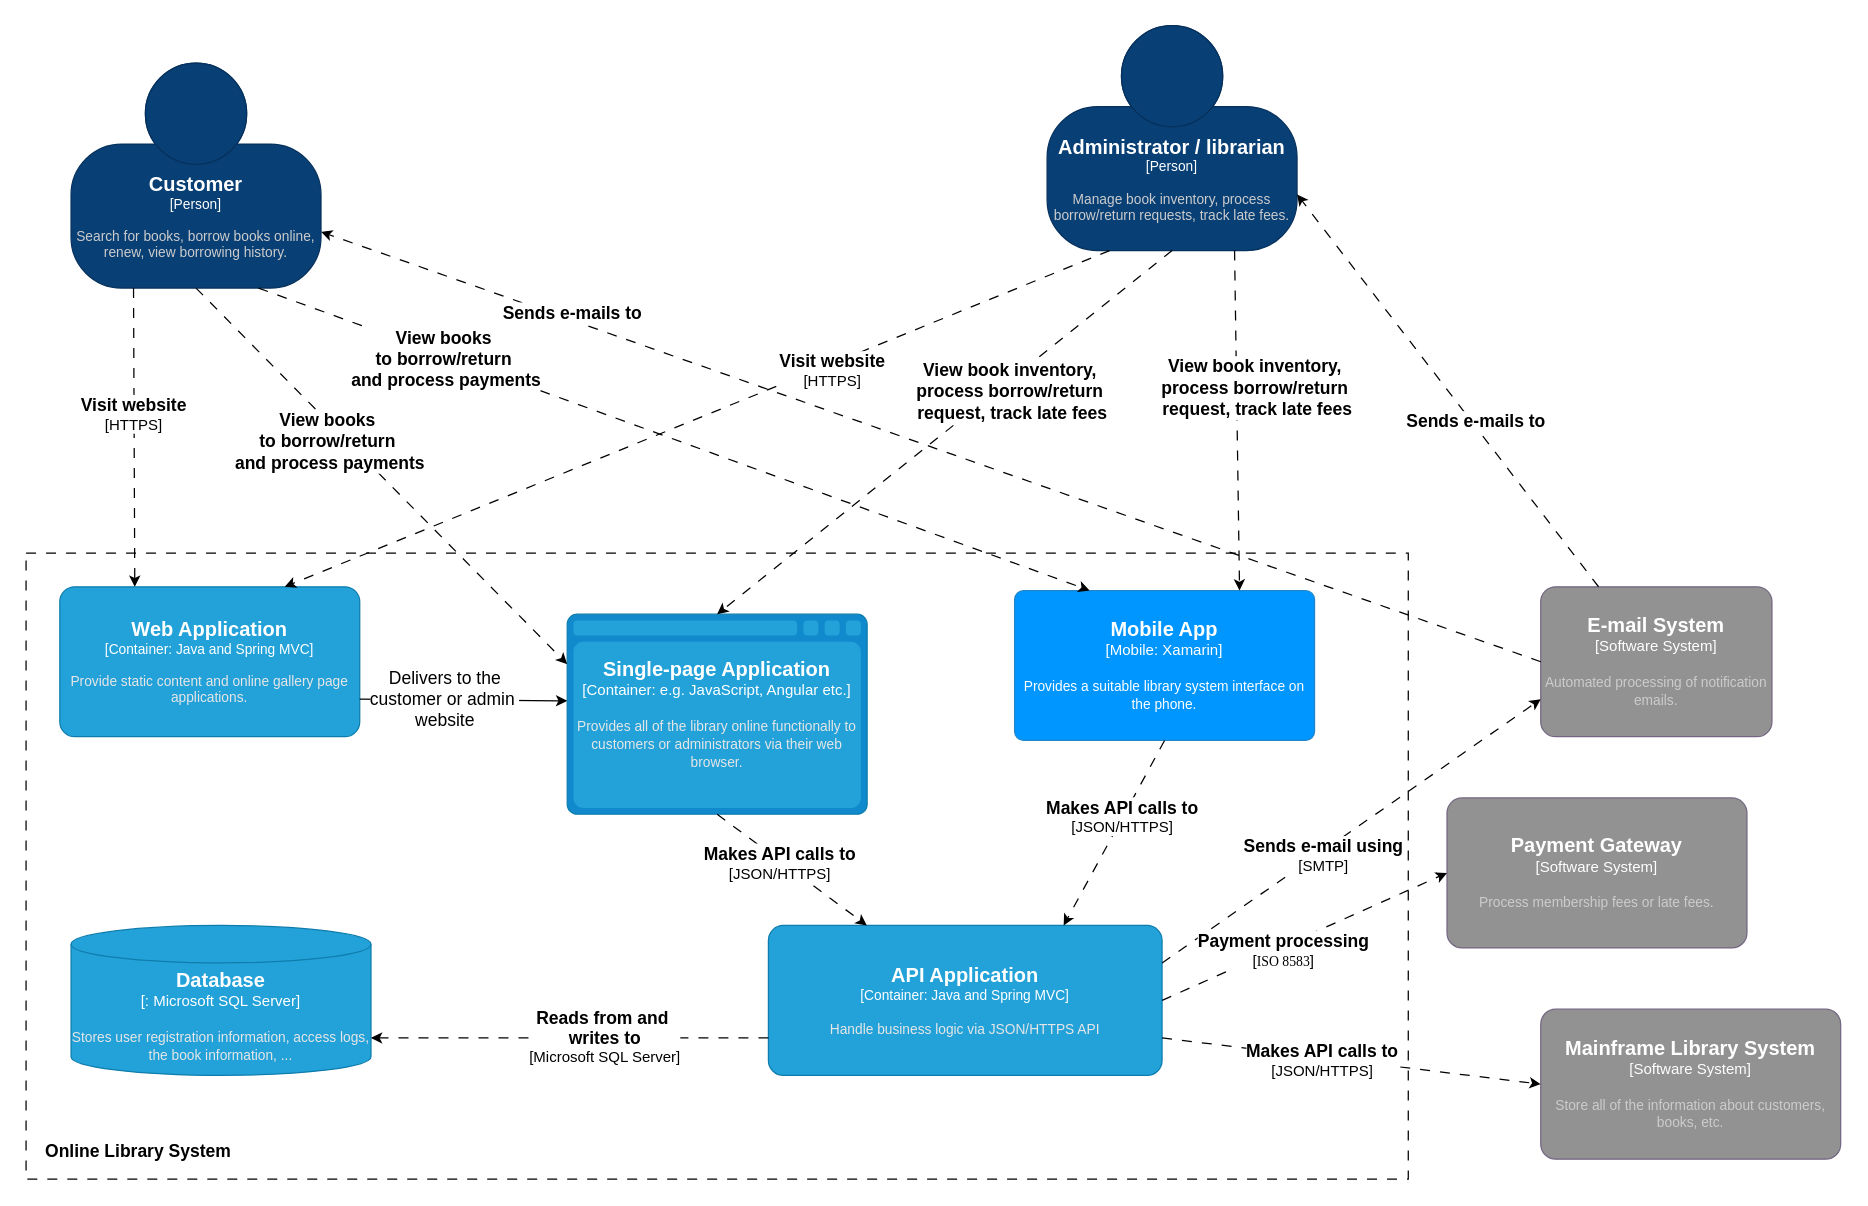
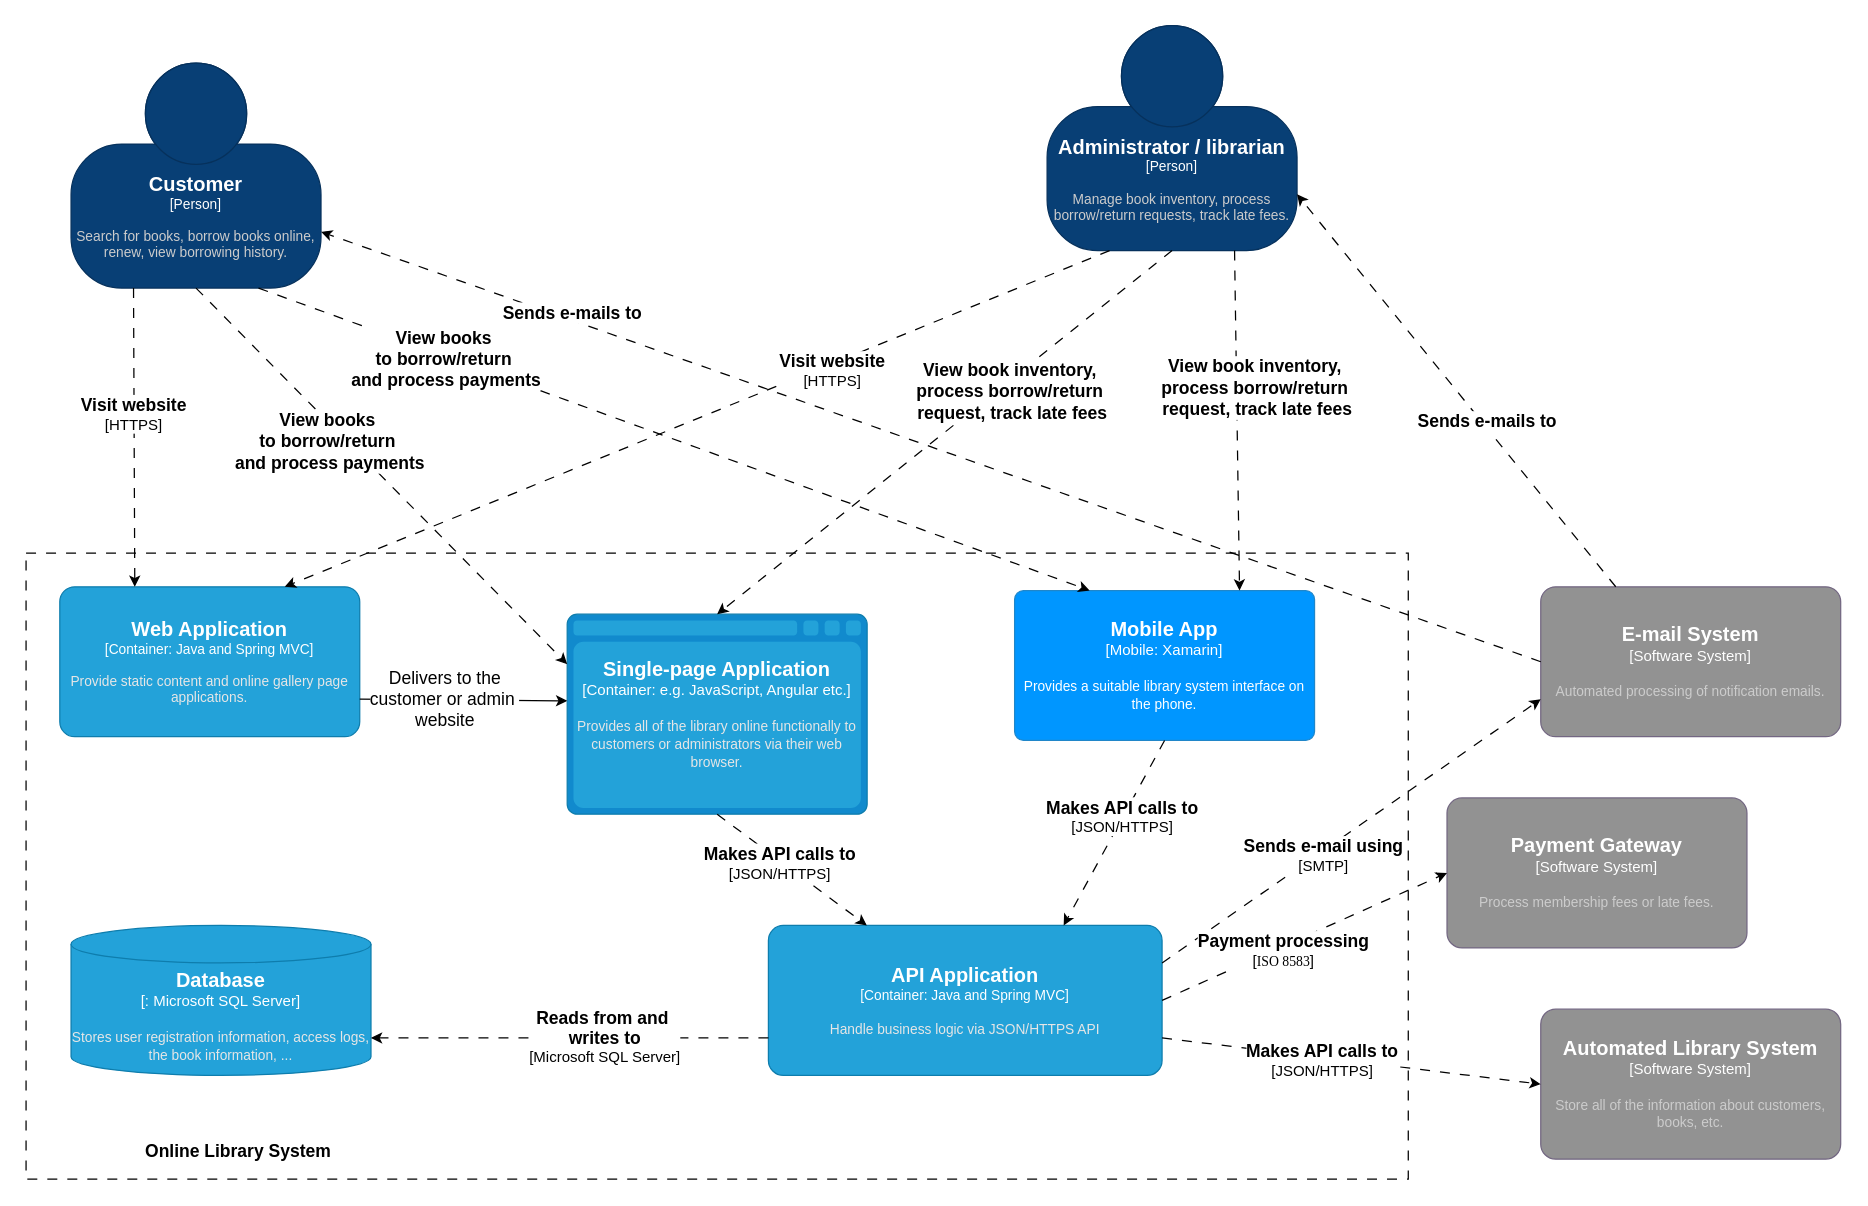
- <mxCell id="9" value="&lt;font style=&quot;font-size: 16px&quot;&gt;&lt;b&gt;E-mail System&lt;/b&gt;&lt;/font&gt;&lt;div&gt;[Software System]&lt;/div&gt;&lt;br&gt;&lt;div&gt;&lt;font style=&quot;font-size: 11px&quot;&gt;&lt;font color=&quot;#cccccc&quot;&gt;Automated processing of notification emails.&lt;/font&gt;&lt;/div&gt;" style="rounded=1;whiteSpace=wrap;html=1;labelBackgroundColor=none;fillColor=light-dark(#929292, #7e7787);fontColor=#ffffff;align=center;arcSize=10;strokeColor=#736782;metaEdit=1;resizable=0;points=[[0.25,0,0],[0.5,0,0],[0.75,0,0],[1,0.25,0],[1,0.5,0],[1,0.75,0],[0.75,1,0],[0.5,1,0],[0.25,1,0],[0,0.75,0],[0,0.5,0],[0,0.25,0]];" vertex="1" parent="1"><mxGeometry x="1232" y="469" width="185" height="120" as="geometry" /></mxCell>
+ <mxCell id="9" value="&lt;font style=&quot;font-size: 16px&quot;&gt;&lt;b&gt;E-mail System&lt;/b&gt;&lt;/font&gt;&lt;div&gt;[Software System]&lt;/div&gt;&lt;br&gt;&lt;div&gt;&lt;font style=&quot;font-size: 11px&quot;&gt;&lt;font color=&quot;#cccccc&quot;&gt;Automated processing of notification emails.&lt;/font&gt;&lt;/div&gt;" style="rounded=1;whiteSpace=wrap;html=1;labelBackgroundColor=none;fillColor=light-dark(#929292, #7e7787);fontColor=#ffffff;align=center;arcSize=10;strokeColor=#736782;metaEdit=1;resizable=0;points=[[0.25,0,0],[0.5,0,0],[0.75,0,0],[1,0.25,0],[1,0.5,0],[1,0.75,0],[0.75,1,0],[0.5,1,0],[0.25,1,0],[0,0.75,0],[0,0.5,0],[0,0.25,0]];" vertex="1" parent="1"><mxGeometry x="1232" y="469" width="240" height="120" as="geometry" /></mxCell>
- <mxCell id="39" value="&lt;font style=&quot;font-size: 16px&quot;&gt;&lt;b&gt;Mainframe Library System&lt;/b&gt;&lt;/font&gt;&lt;div&gt;[Software System]&lt;/div&gt;&lt;br&gt;&lt;div&gt;&lt;font style=&quot;font-size: 11px&quot;&gt;&lt;font color=&quot;#cccccc&quot;&gt;Store all of the information about customers, books, etc.&lt;/font&gt;&lt;/div&gt;" style="rounded=1;whiteSpace=wrap;html=1;labelBackgroundColor=none;fillColor=light-dark(#929292, #7e7787);fontColor=#ffffff;align=center;arcSize=10;strokeColor=#736782;metaEdit=1;resizable=0;points=[[0.25,0,0],[0.5,0,0],[0.75,0,0],[1,0.25,0],[1,0.5,0],[1,0.75,0],[0.75,1,0],[0.5,1,0],[0.25,1,0],[0,0.75,0],[0,0.5,0],[0,0.25,0]];" vertex="1" parent="1"><mxGeometry x="1232" y="807" width="240" height="120" as="geometry" /></mxCell>
+ <mxCell id="39" value="&lt;font style=&quot;font-size: 16px&quot;&gt;&lt;b&gt;Automated Library System&lt;/b&gt;&lt;/font&gt;&lt;div&gt;[Software System]&lt;/div&gt;&lt;br&gt;&lt;div&gt;&lt;font style=&quot;font-size: 11px&quot;&gt;&lt;font color=&quot;#cccccc&quot;&gt;Store all of the information about customers, books, etc.&lt;/font&gt;&lt;/div&gt;" style="rounded=1;whiteSpace=wrap;html=1;labelBackgroundColor=none;fillColor=light-dark(#929292, #7e7787);fontColor=#ffffff;align=center;arcSize=10;strokeColor=#736782;metaEdit=1;resizable=0;points=[[0.25,0,0],[0.5,0,0],[0.75,0,0],[1,0.25,0],[1,0.5,0],[1,0.75,0],[0.75,1,0],[0.5,1,0],[0.25,1,0],[0,0.75,0],[0,0.5,0],[0,0.25,0]];" vertex="1" parent="1"><mxGeometry x="1232" y="807" width="240" height="120" as="geometry" /></mxCell>
- <mxCell id="14" value="&lt;font style=&quot;font-size: 14px;&quot;&gt;&lt;b&gt;Online Library System&lt;/b&gt;&lt;/font&gt;" style="text;html=1;align=center;verticalAlign=middle;whiteSpace=wrap;rounded=0;" vertex="1" parent="1"><mxGeometry x="27" y="906" width="166" height="30" as="geometry" /></mxCell>
+ <mxCell id="14" value="&lt;font style=&quot;font-size: 14px;&quot;&gt;&lt;b&gt;Online Library System&lt;/b&gt;&lt;/font&gt;" style="text;html=1;align=center;verticalAlign=middle;whiteSpace=wrap;rounded=0;" vertex="1" parent="1"><mxGeometry x="107" y="906" width="166" height="30" as="geometry" /></mxCell>
